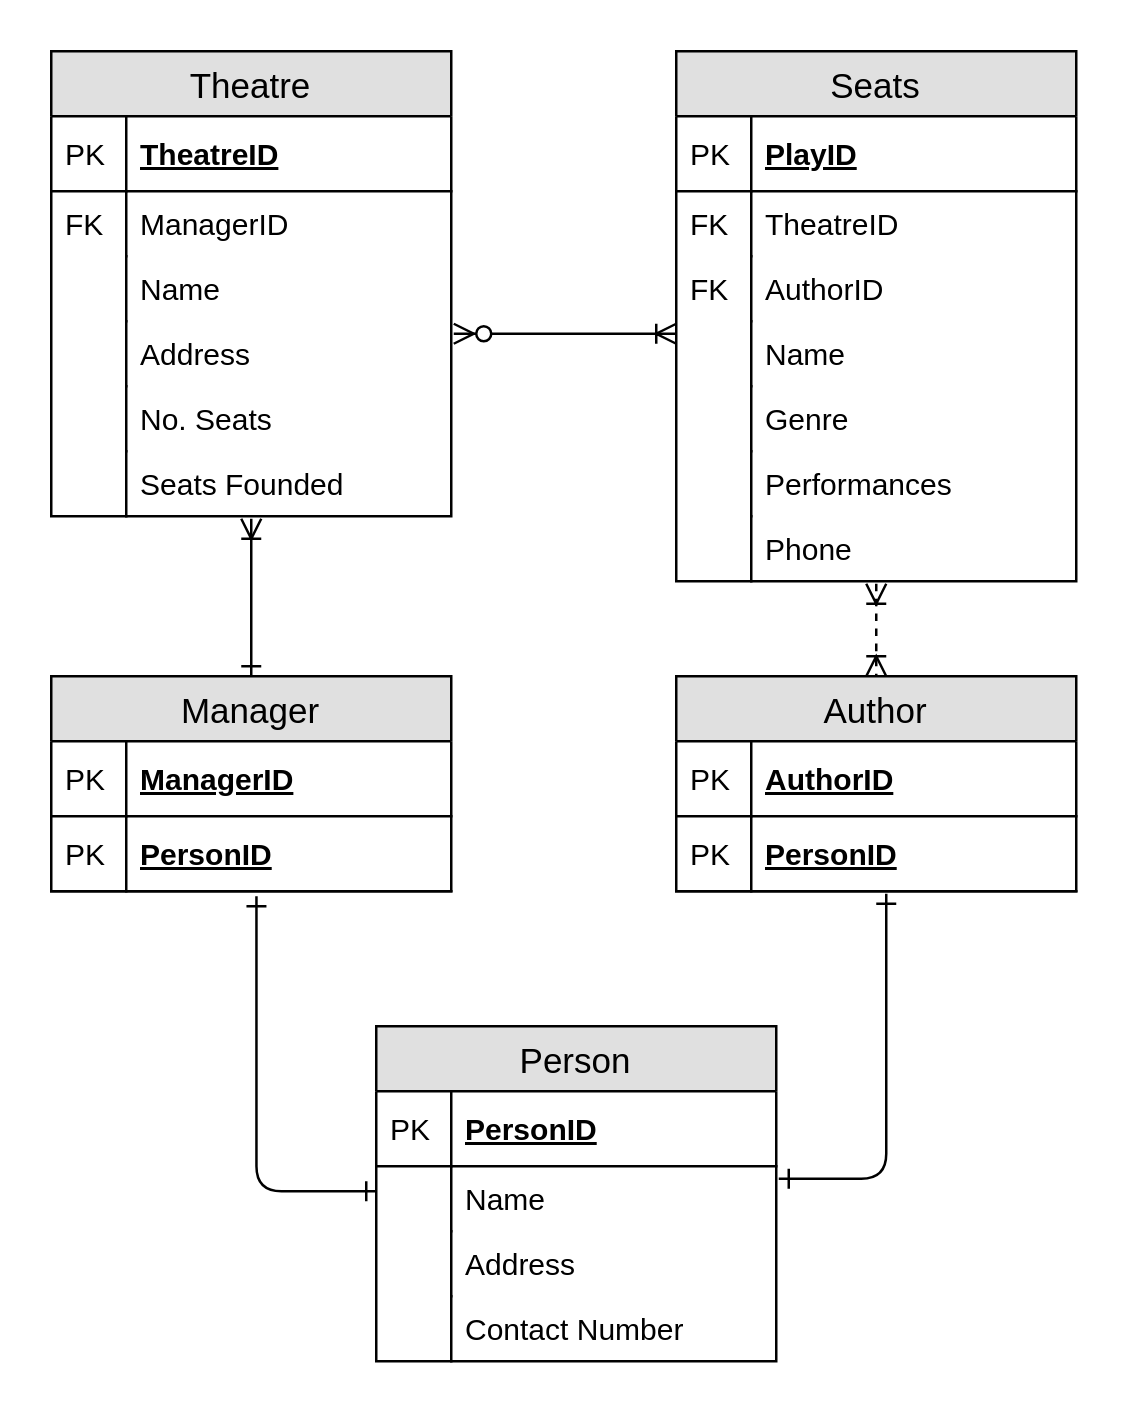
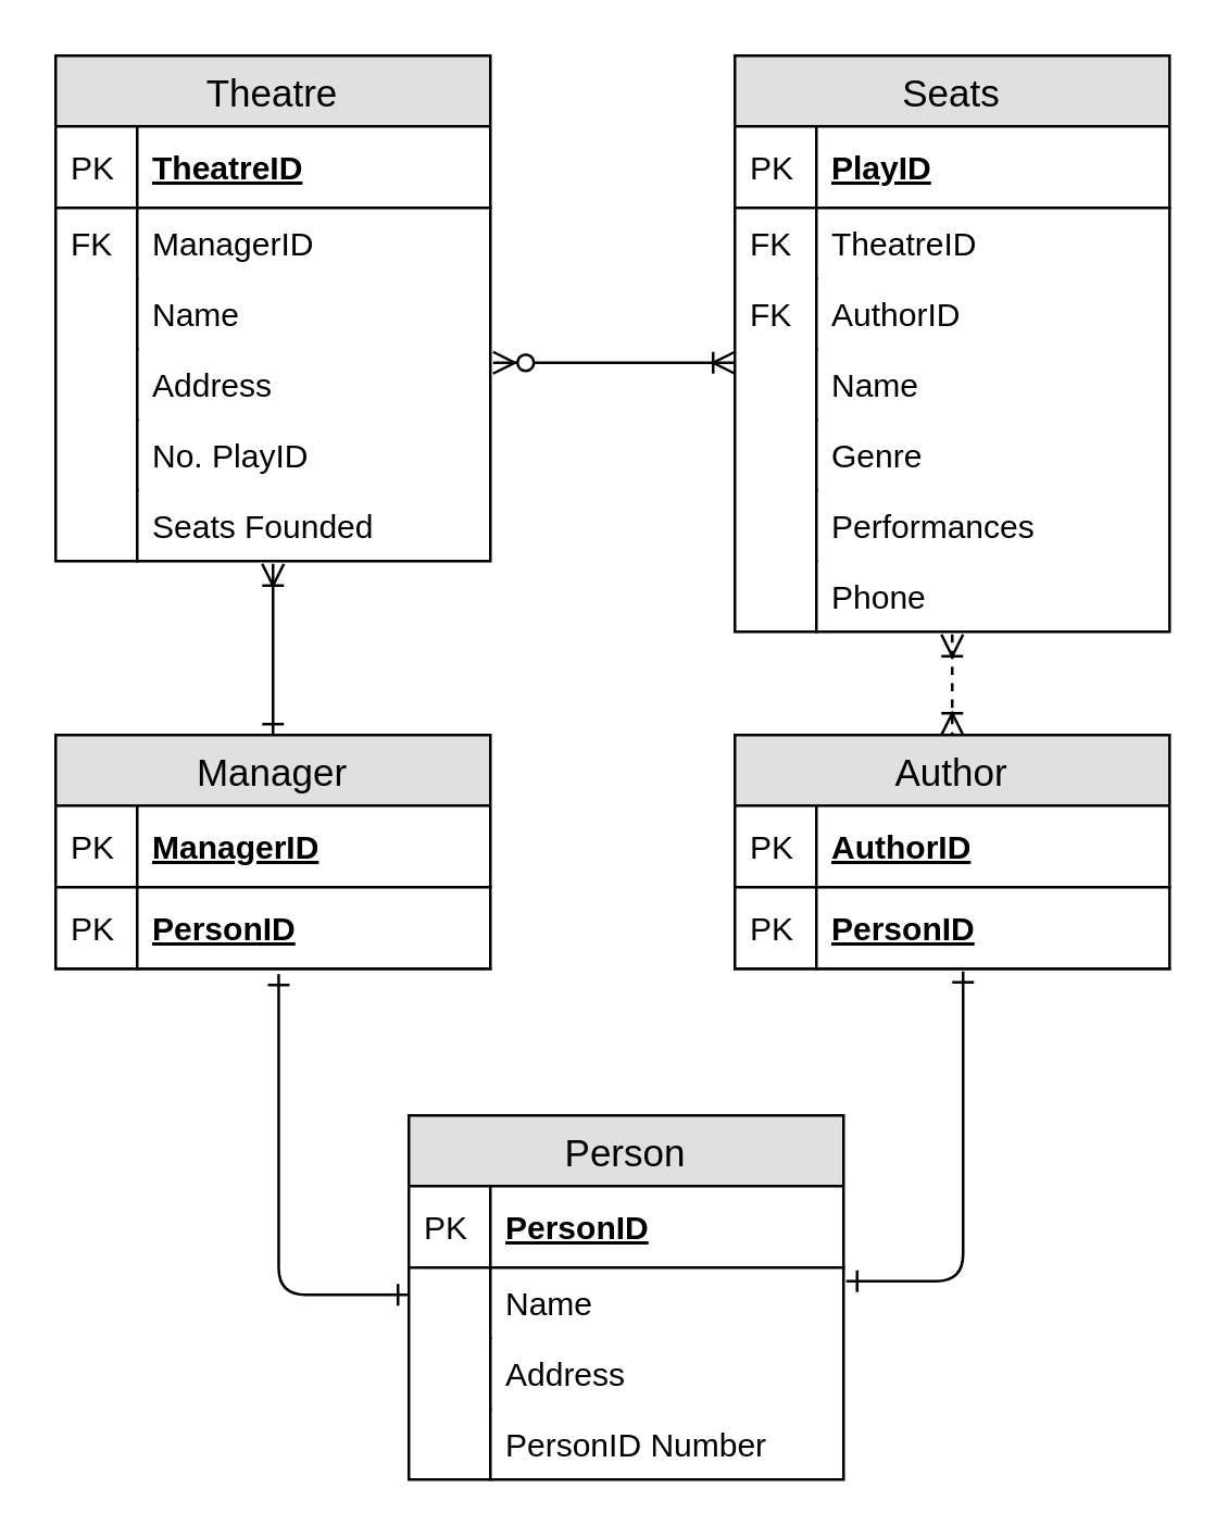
- <mxCell id="11" value="No. Seats" style="shape=partialRectangle;top=0;left=0;right=0;bottom=0;align=left;verticalAlign=top;fillColor=none;spacingLeft=34;spacingRight=4;overflow=hidden;rotatable=0;points=[[0,0.5],[1,0.5]];portConstraint=eastwest;dropTarget=0;fontSize=12;" vertex="1" parent="2"><mxGeometry y="134" width="160" height="26" as="geometry" /></mxCell>
+ <mxCell id="11" value="No. PlayID" style="shape=partialRectangle;top=0;left=0;right=0;bottom=0;align=left;verticalAlign=top;fillColor=none;spacingLeft=34;spacingRight=4;overflow=hidden;rotatable=0;points=[[0,0.5],[1,0.5]];portConstraint=eastwest;dropTarget=0;fontSize=12;" vertex="1" parent="2"><mxGeometry y="134" width="160" height="26" as="geometry" /></mxCell>
- <mxCell id="42" value="Contact Number" style="shape=partialRectangle;top=0;left=0;right=0;bottom=0;align=left;verticalAlign=top;fillColor=none;spacingLeft=34;spacingRight=4;overflow=hidden;rotatable=0;points=[[0,0.5],[1,0.5]];portConstraint=eastwest;dropTarget=0;fontSize=12;" vertex="1" parent="35"><mxGeometry y="108" width="160" height="26" as="geometry" /></mxCell>
+ <mxCell id="42" value="PersonID Number" style="shape=partialRectangle;top=0;left=0;right=0;bottom=0;align=left;verticalAlign=top;fillColor=none;spacingLeft=34;spacingRight=4;overflow=hidden;rotatable=0;points=[[0,0.5],[1,0.5]];portConstraint=eastwest;dropTarget=0;fontSize=12;" vertex="1" parent="35"><mxGeometry y="108" width="160" height="26" as="geometry" /></mxCell>
